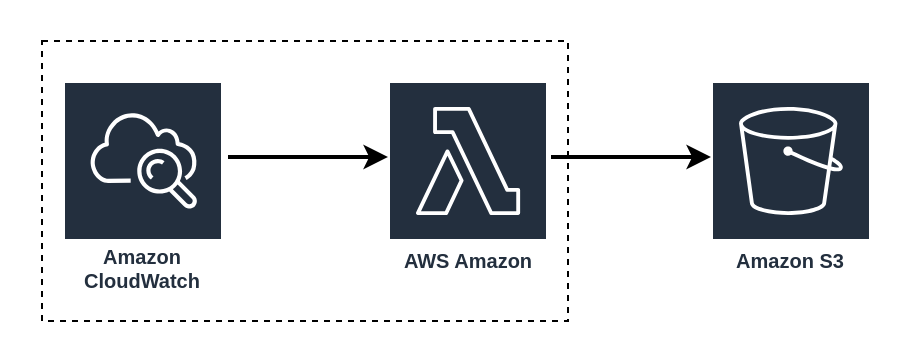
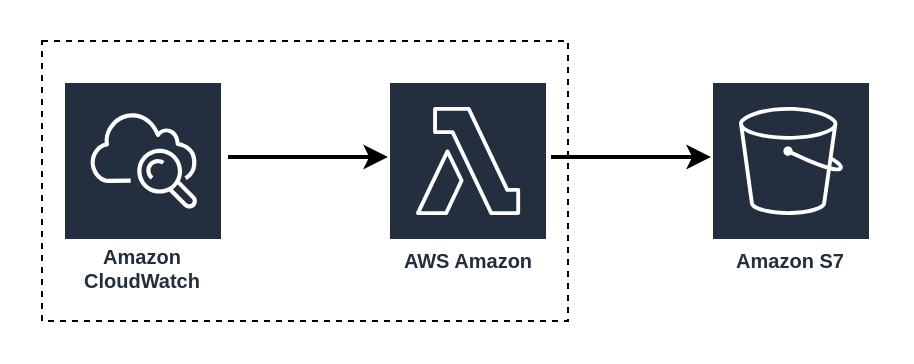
- <mxCell id="6" value="Amazon S3" style="outlineConnect=0;fontColor=#232F3E;gradientColor=none;strokeColor=#ffffff;fillColor=#232F3E;dashed=0;verticalLabelPosition=middle;verticalAlign=bottom;align=center;html=1;whiteSpace=wrap;fontSize=10;fontStyle=1;spacing=3;shape=mxgraph.aws4.productIcon;prIcon=mxgraph.aws4.s3;" vertex="1" parent="1"><mxGeometry x="355" y="40" width="80" height="100" as="geometry" /></mxCell>
+ <mxCell id="6" value="Amazon S7" style="outlineConnect=0;fontColor=#232F3E;gradientColor=none;strokeColor=#ffffff;fillColor=#232F3E;dashed=0;verticalLabelPosition=middle;verticalAlign=bottom;align=center;html=1;whiteSpace=wrap;fontSize=10;fontStyle=1;spacing=3;shape=mxgraph.aws4.productIcon;prIcon=mxgraph.aws4.s3;" vertex="1" parent="1"><mxGeometry x="355" y="40" width="80" height="100" as="geometry" /></mxCell>
